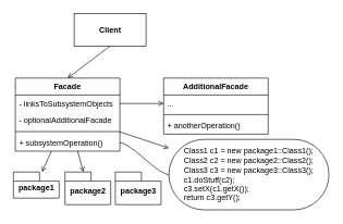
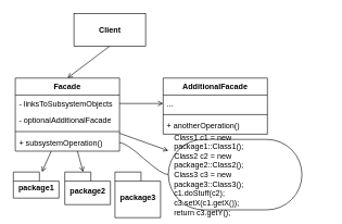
- <mxCell id="20" value="&lt;div style=&quot;text-align: left&quot;&gt;&lt;span&gt;Class1 c1 = new package1::Class1();&lt;/span&gt;&lt;/div&gt;&lt;div style=&quot;text-align: left&quot;&gt;&lt;span&gt;Class2 c2 = new package2::Class2();&lt;/span&gt;&lt;/div&gt;&lt;div style=&quot;text-align: left&quot;&gt;&lt;span&gt;Class3 c3 = new package3::Class3();&lt;/span&gt;&lt;/div&gt;&lt;div style=&quot;text-align: left&quot;&gt;&lt;span&gt;c1.doStuff(c2);&lt;/span&gt;&lt;/div&gt;&lt;div style=&quot;text-align: left&quot;&gt;&lt;span&gt;c3.setX(c1.getX());&lt;/span&gt;&lt;/div&gt;&lt;div style=&quot;text-align: left&quot;&gt;&lt;span&gt;return c3.getY();&lt;/span&gt;&lt;/div&gt;" style="whiteSpace=wrap;html=1;rounded=1;arcSize=50;align=center;verticalAlign=middle;strokeWidth=1;autosize=1;spacing=10;treeFolding=1;treeMoving=1;newEdgeStyle={&quot;edgeStyle&quot;:&quot;entityRelationEdgeStyle&quot;,&quot;startArrow&quot;:&quot;none&quot;,&quot;endArrow&quot;:&quot;none&quot;,&quot;segment&quot;:10,&quot;curved&quot;:1};" parent="1" vertex="1"><mxGeometry x="258" y="213" width="245" height="108" as="geometry" /></mxCell>
+ <mxCell id="20" value="&lt;div style=&quot;text-align: left&quot;&gt;&lt;span&gt;Class1 c1 = new package1::Class1();&lt;/span&gt;&lt;/div&gt;&lt;div style=&quot;text-align: left&quot;&gt;&lt;span&gt;Class2 c2 = new package2::Class2();&lt;/span&gt;&lt;/div&gt;&lt;div style=&quot;text-align: left&quot;&gt;&lt;span&gt;Class3 c3 = new package3::Class3();&lt;/span&gt;&lt;/div&gt;&lt;div style=&quot;text-align: left&quot;&gt;&lt;span&gt;c1.doStuff(c2);&lt;/span&gt;&lt;/div&gt;&lt;div style=&quot;text-align: left&quot;&gt;&lt;span&gt;c3.setX(c1.getX());&lt;/span&gt;&lt;/div&gt;&lt;div style=&quot;text-align: left&quot;&gt;&lt;span&gt;return c3.getY();&lt;/span&gt;&lt;/div&gt;" style="whiteSpace=wrap;html=1;rounded=1;arcSize=50;align=center;verticalAlign=middle;strokeWidth=1;autosize=1;spacing=10;treeFolding=1;treeMoving=1;newEdgeStyle={&quot;edgeStyle&quot;:&quot;entityRelationEdgeStyle&quot;,&quot;startArrow&quot;:&quot;none&quot;,&quot;endArrow&quot;:&quot;none&quot;,&quot;segment&quot;:10,&quot;curved&quot;:1};" parent="1" vertex="1"><mxGeometry x="258" y="213" width="205" height="108" as="geometry" /></mxCell>
- <mxCell id="19" value="package3" style="shape=folder;fontStyle=1;spacingTop=10;tabWidth=40;tabHeight=14;tabPosition=left;html=1;" parent="1" vertex="1"><mxGeometry x="176" y="263" width="70" height="50" as="geometry" /></mxCell>
+ <mxCell id="19" value="package3" style="shape=folder;fontStyle=1;spacingTop=10;tabWidth=40;tabHeight=14;tabPosition=left;html=1;" parent="1" vertex="1"><mxGeometry x="176" y="263" width="70" height="70" as="geometry" /></mxCell>
